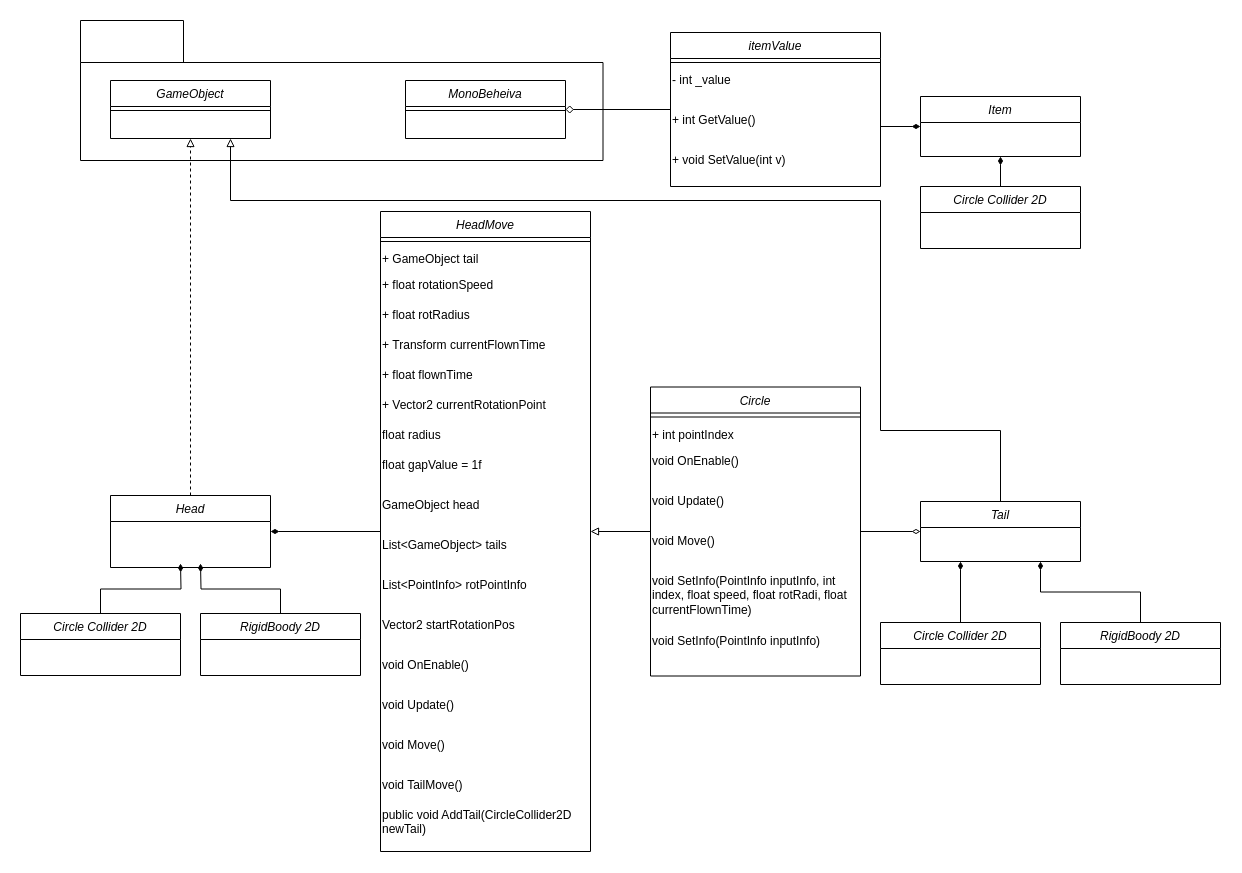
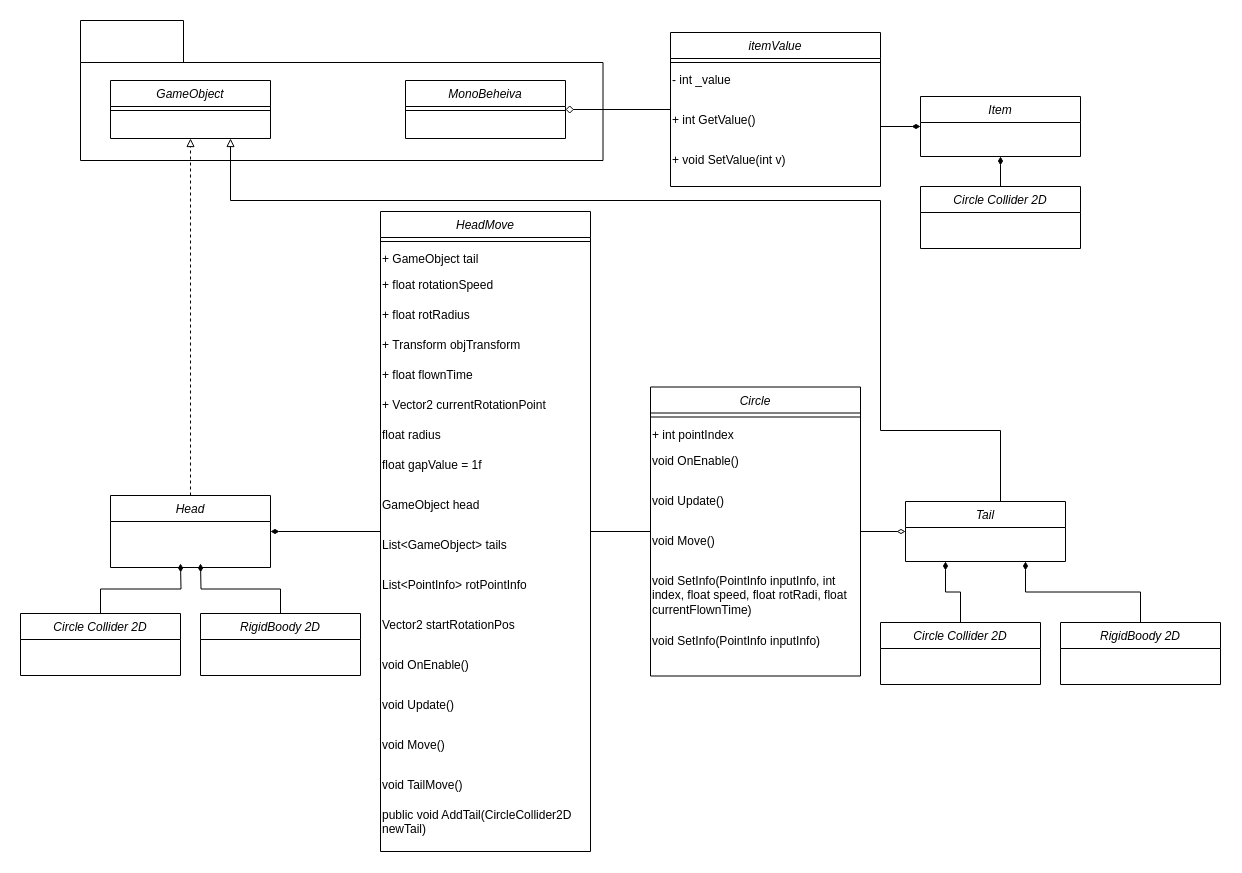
- <mxCell id="9" value="+ Transform currentFlownTime" style="text;whiteSpace=wrap;" parent="4" vertex="1"><mxGeometry y="120" width="210" height="30" as="geometry" /></mxCell>
+ <mxCell id="9" value="+ Transform objTransform" style="text;whiteSpace=wrap;" parent="4" vertex="1"><mxGeometry y="120" width="210" height="30" as="geometry" /></mxCell>
- <mxCell id="27" style="edgeStyle=orthogonalEdgeStyle;rounded=0;orthogonalLoop=1;jettySize=auto;html=1;entryX=1;entryY=0.5;entryDx=0;entryDy=0;endArrow=block;endFill=0;" edge="1" parent="1" source="29" target="4"><mxGeometry relative="1" as="geometry"><mxPoint x="600" y="531" as="targetPoint" /></mxGeometry></mxCell>
+ <mxCell id="27" style="edgeStyle=orthogonalEdgeStyle;rounded=0;orthogonalLoop=1;jettySize=auto;html=1;entryX=1;entryY=0.5;entryDx=0;entryDy=0;endArrow=none;endFill=0;" edge="1" parent="1" source="29" target="4"><mxGeometry relative="1" as="geometry"><mxPoint x="600" y="531" as="targetPoint" /></mxGeometry></mxCell>
- <mxCell id="37" value="Tail&#10;" style="swimlane;fontStyle=2;align=center;verticalAlign=top;childLayout=stackLayout;horizontal=1;startSize=26;horizontalStack=0;resizeParent=1;resizeLast=0;collapsible=1;marginBottom=0;rounded=0;shadow=0;strokeWidth=1;" vertex="1" parent="1"><mxGeometry x="920" y="501" width="160" height="60" as="geometry"><mxRectangle x="230" y="140" width="160" height="26" as="alternateBounds" /></mxGeometry></mxCell>
+ <mxCell id="37" value="Tail&#10;" style="swimlane;fontStyle=2;align=center;verticalAlign=top;childLayout=stackLayout;horizontal=1;startSize=26;horizontalStack=0;resizeParent=1;resizeLast=0;collapsible=1;marginBottom=0;rounded=0;shadow=0;strokeWidth=1;" vertex="1" parent="1"><mxGeometry x="905" y="501" width="160" height="60" as="geometry"><mxRectangle x="230" y="140" width="160" height="26" as="alternateBounds" /></mxGeometry></mxCell>
